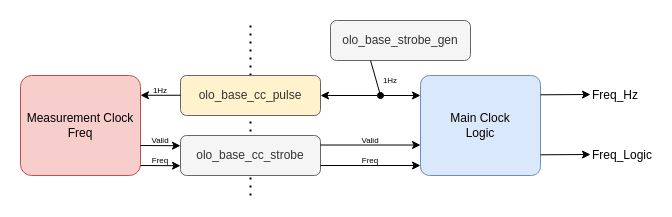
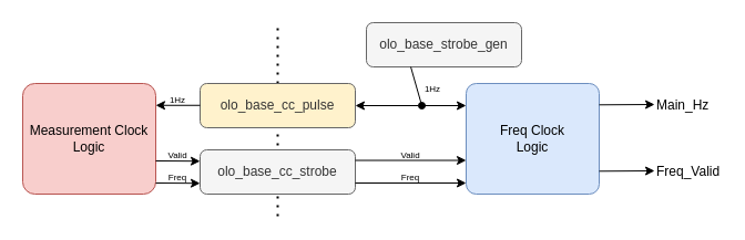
- <mxCell id="22" value="Freq_Hz" style="text;html=1;align=left;verticalAlign=middle;whiteSpace=wrap;rounded=0;" parent="1" vertex="1"><mxGeometry x="590" y="85" width="60" height="20" as="geometry" /></mxCell>
+ <mxCell id="22" value="Main_Hz" style="text;html=1;align=left;verticalAlign=middle;whiteSpace=wrap;rounded=0;" parent="1" vertex="1"><mxGeometry x="590" y="85" width="60" height="20" as="geometry" /></mxCell>
- <mxCell id="5" value="Measurement Clock Freq" style="rounded=1;whiteSpace=wrap;html=1;fillColor=#f8cecc;strokeColor=#b85450;arcSize=11;" parent="1" vertex="1"><mxGeometry x="20" y="75" width="120" height="100" as="geometry" /></mxCell>
+ <mxCell id="5" value="Measurement Clock Logic" style="rounded=1;whiteSpace=wrap;html=1;fillColor=#f8cecc;strokeColor=#b85450;arcSize=11;" parent="1" vertex="1"><mxGeometry x="20" y="75" width="120" height="100" as="geometry" /></mxCell>
- <mxCell id="6" value="Main Clock&lt;div&gt;Logic&lt;/div&gt;" style="rounded=1;whiteSpace=wrap;html=1;fillColor=#dae8fc;strokeColor=#6c8ebf;arcSize=9;" parent="1" vertex="1"><mxGeometry x="420" y="75" width="120" height="100" as="geometry" /></mxCell>
+ <mxCell id="6" value="Freq Clock&lt;div&gt;Logic&lt;/div&gt;" style="rounded=1;whiteSpace=wrap;html=1;fillColor=#dae8fc;strokeColor=#6c8ebf;arcSize=9;" parent="1" vertex="1"><mxGeometry x="420" y="75" width="120" height="100" as="geometry" /></mxCell>
- <mxCell id="24" value="Freq_Logic" style="text;html=1;align=left;verticalAlign=middle;whiteSpace=wrap;rounded=0;" parent="1" vertex="1"><mxGeometry x="590" y="145" width="60" height="20" as="geometry" /></mxCell>
+ <mxCell id="24" value="Freq_Valid" style="text;html=1;align=left;verticalAlign=middle;whiteSpace=wrap;rounded=0;" parent="1" vertex="1"><mxGeometry x="590" y="145" width="60" height="20" as="geometry" /></mxCell>
